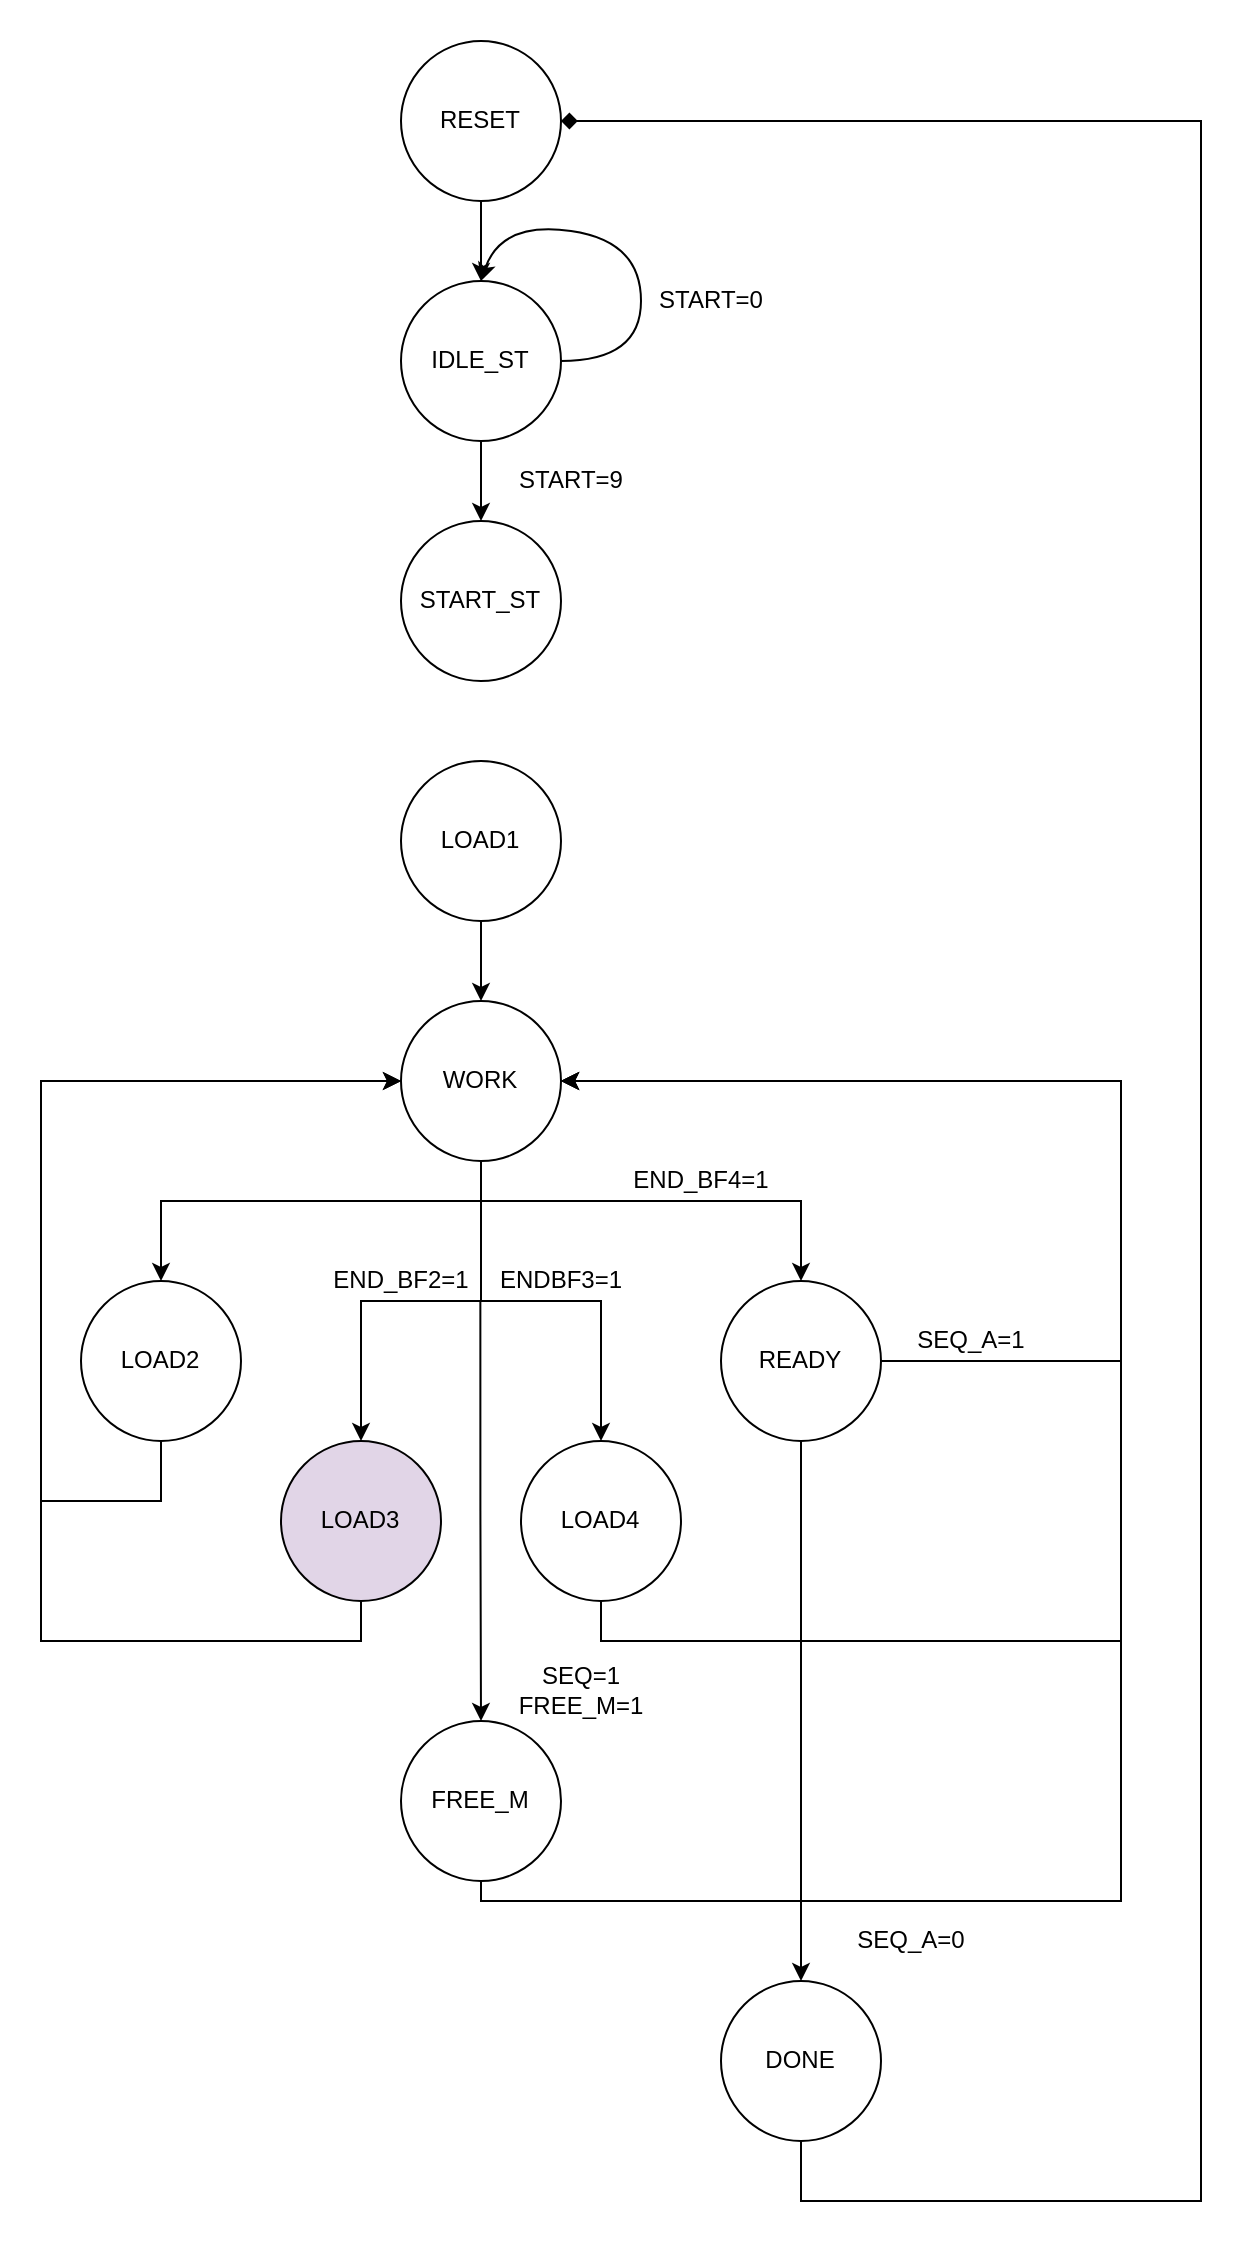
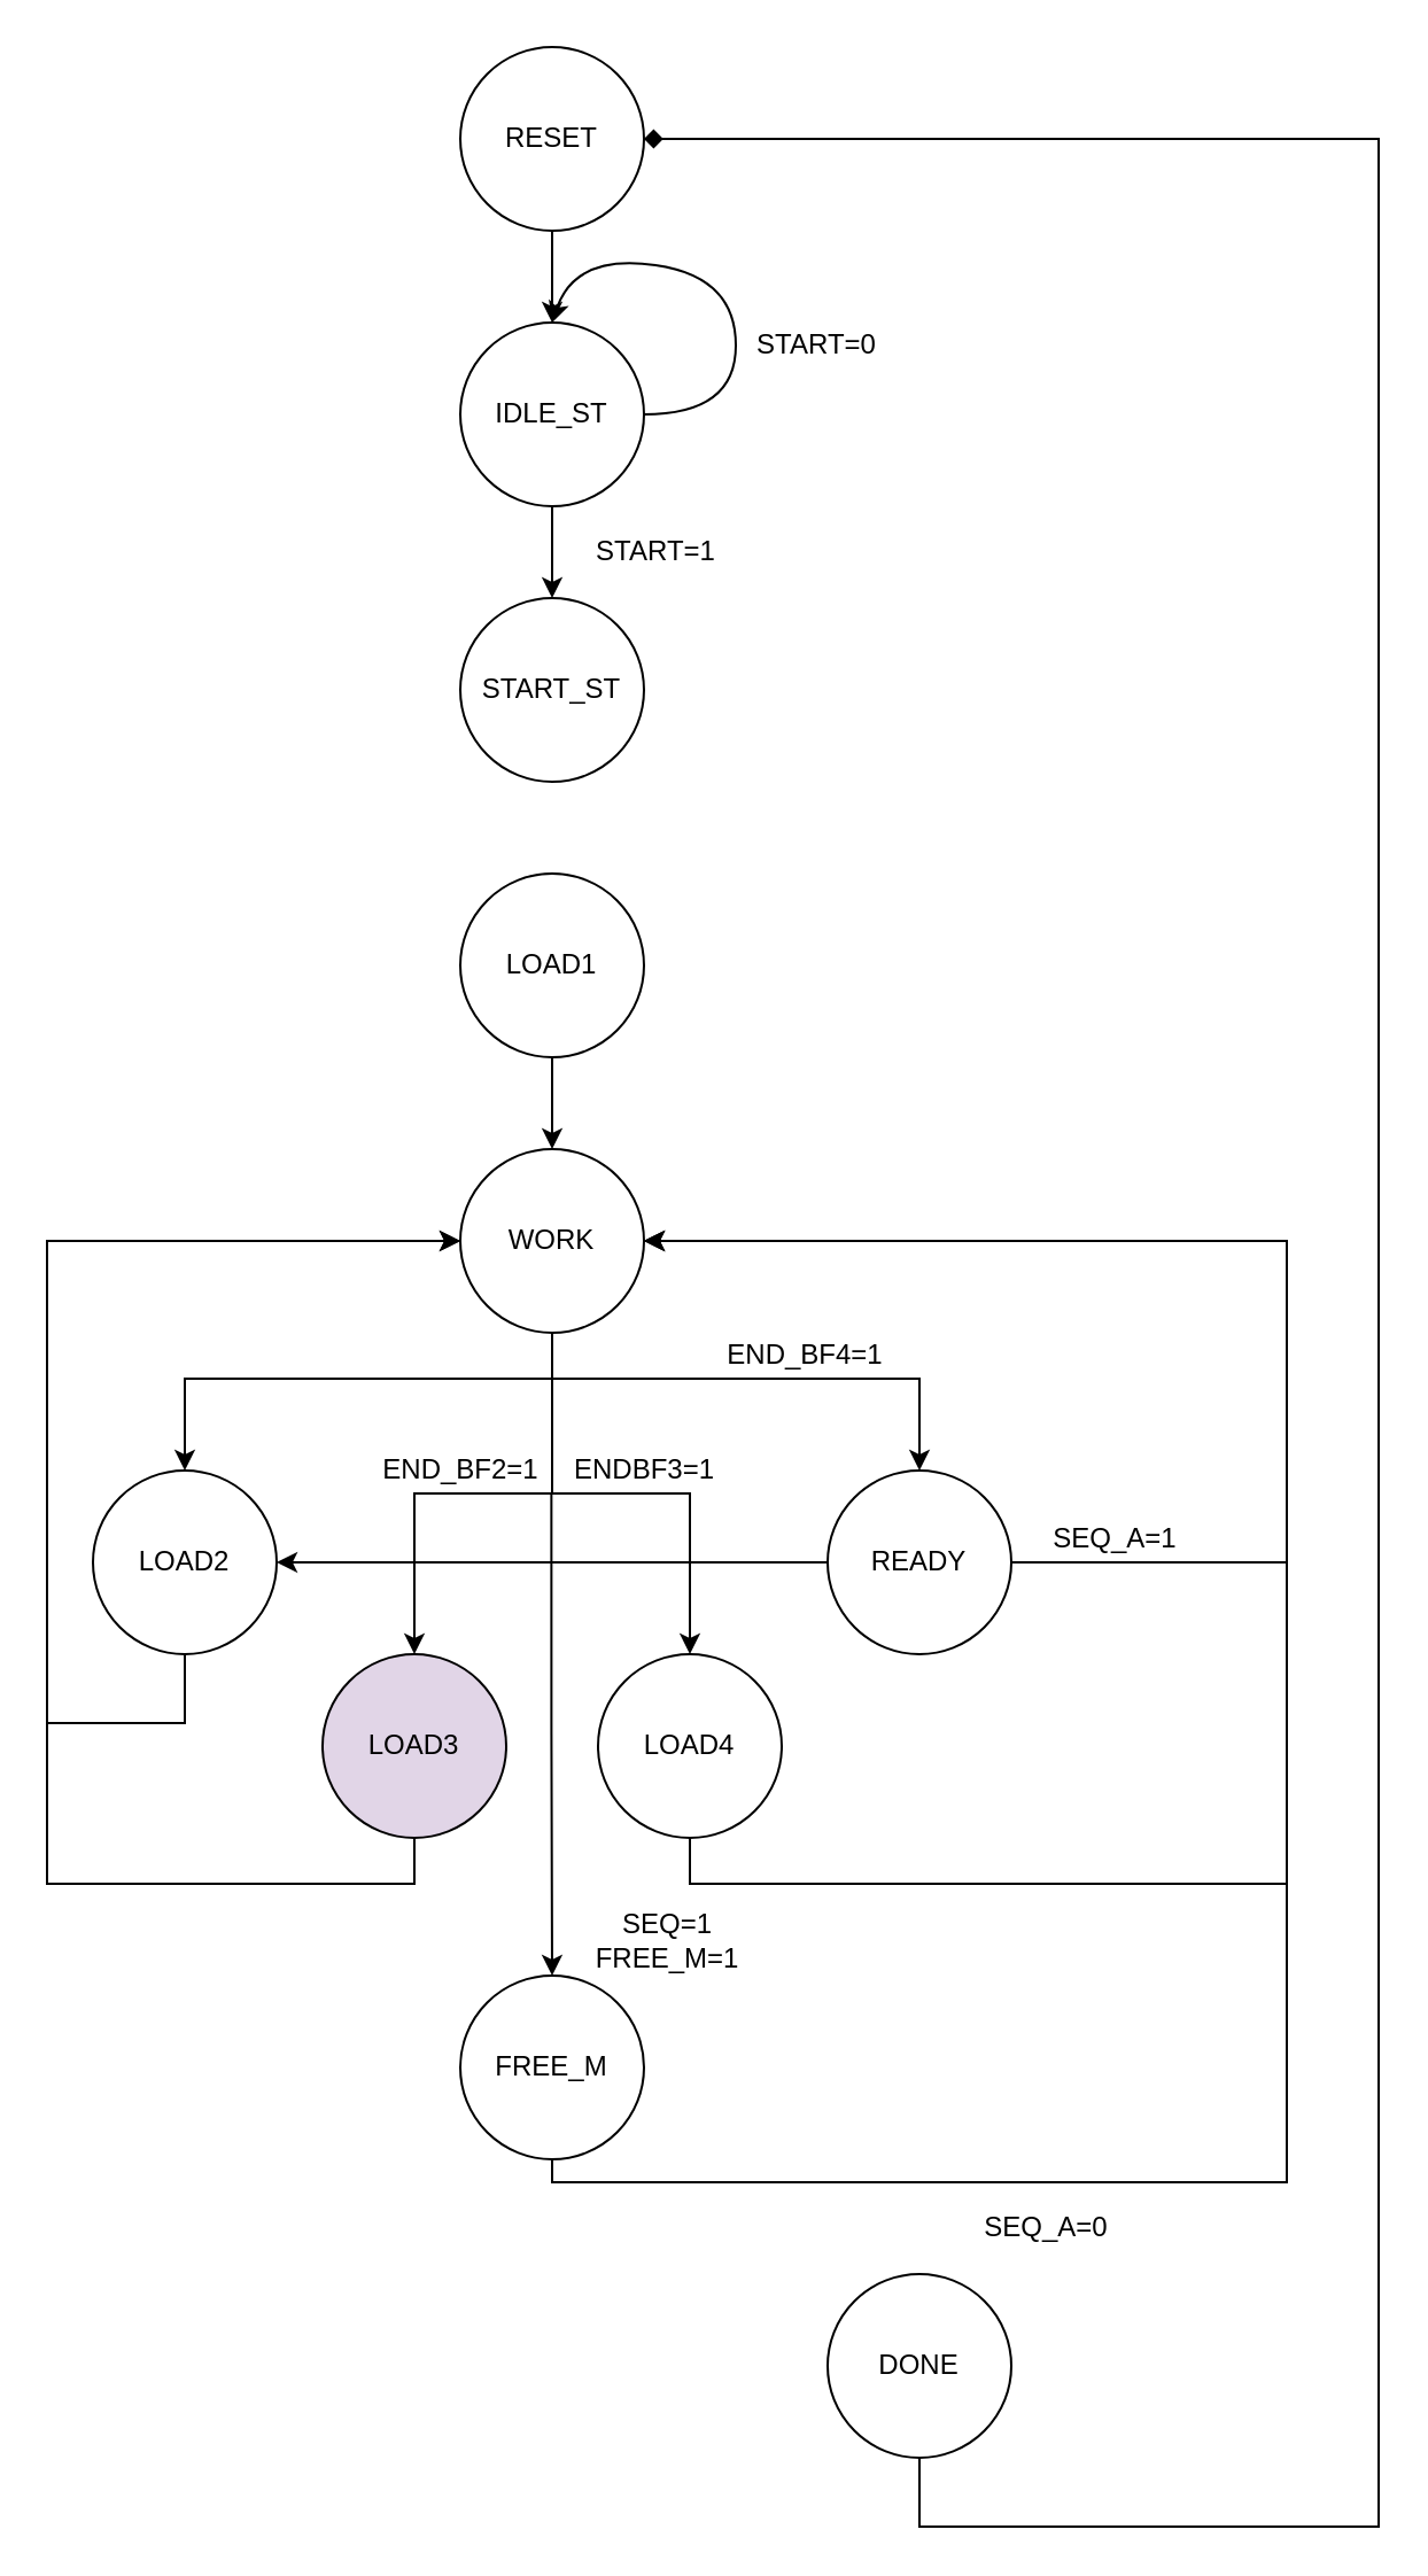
- <mxCell id="5" value="START=9" style="text;html=1;align=center;verticalAlign=middle;resizable=0;points=[];autosize=1;" parent="1" vertex="1"><mxGeometry x="250" y="230" width="70" height="20" as="geometry" /></mxCell>
+ <mxCell id="5" value="START=1" style="text;html=1;align=center;verticalAlign=middle;resizable=0;points=[];autosize=1;" parent="1" vertex="1"><mxGeometry x="250" y="230" width="70" height="20" as="geometry" /></mxCell>
- <mxCell id="24" style="edgeStyle=orthogonalEdgeStyle;rounded=0;orthogonalLoop=1;jettySize=auto;html=1;" parent="1" source="25" target="35" edge="1"><mxGeometry relative="1" as="geometry" /></mxCell>
+ <mxCell id="24" style="edgeStyle=orthogonalEdgeStyle;rounded=0;orthogonalLoop=1;jettySize=auto;html=1;" parent="1" source="25" target="18" edge="1"><mxGeometry relative="1" as="geometry" /></mxCell>
